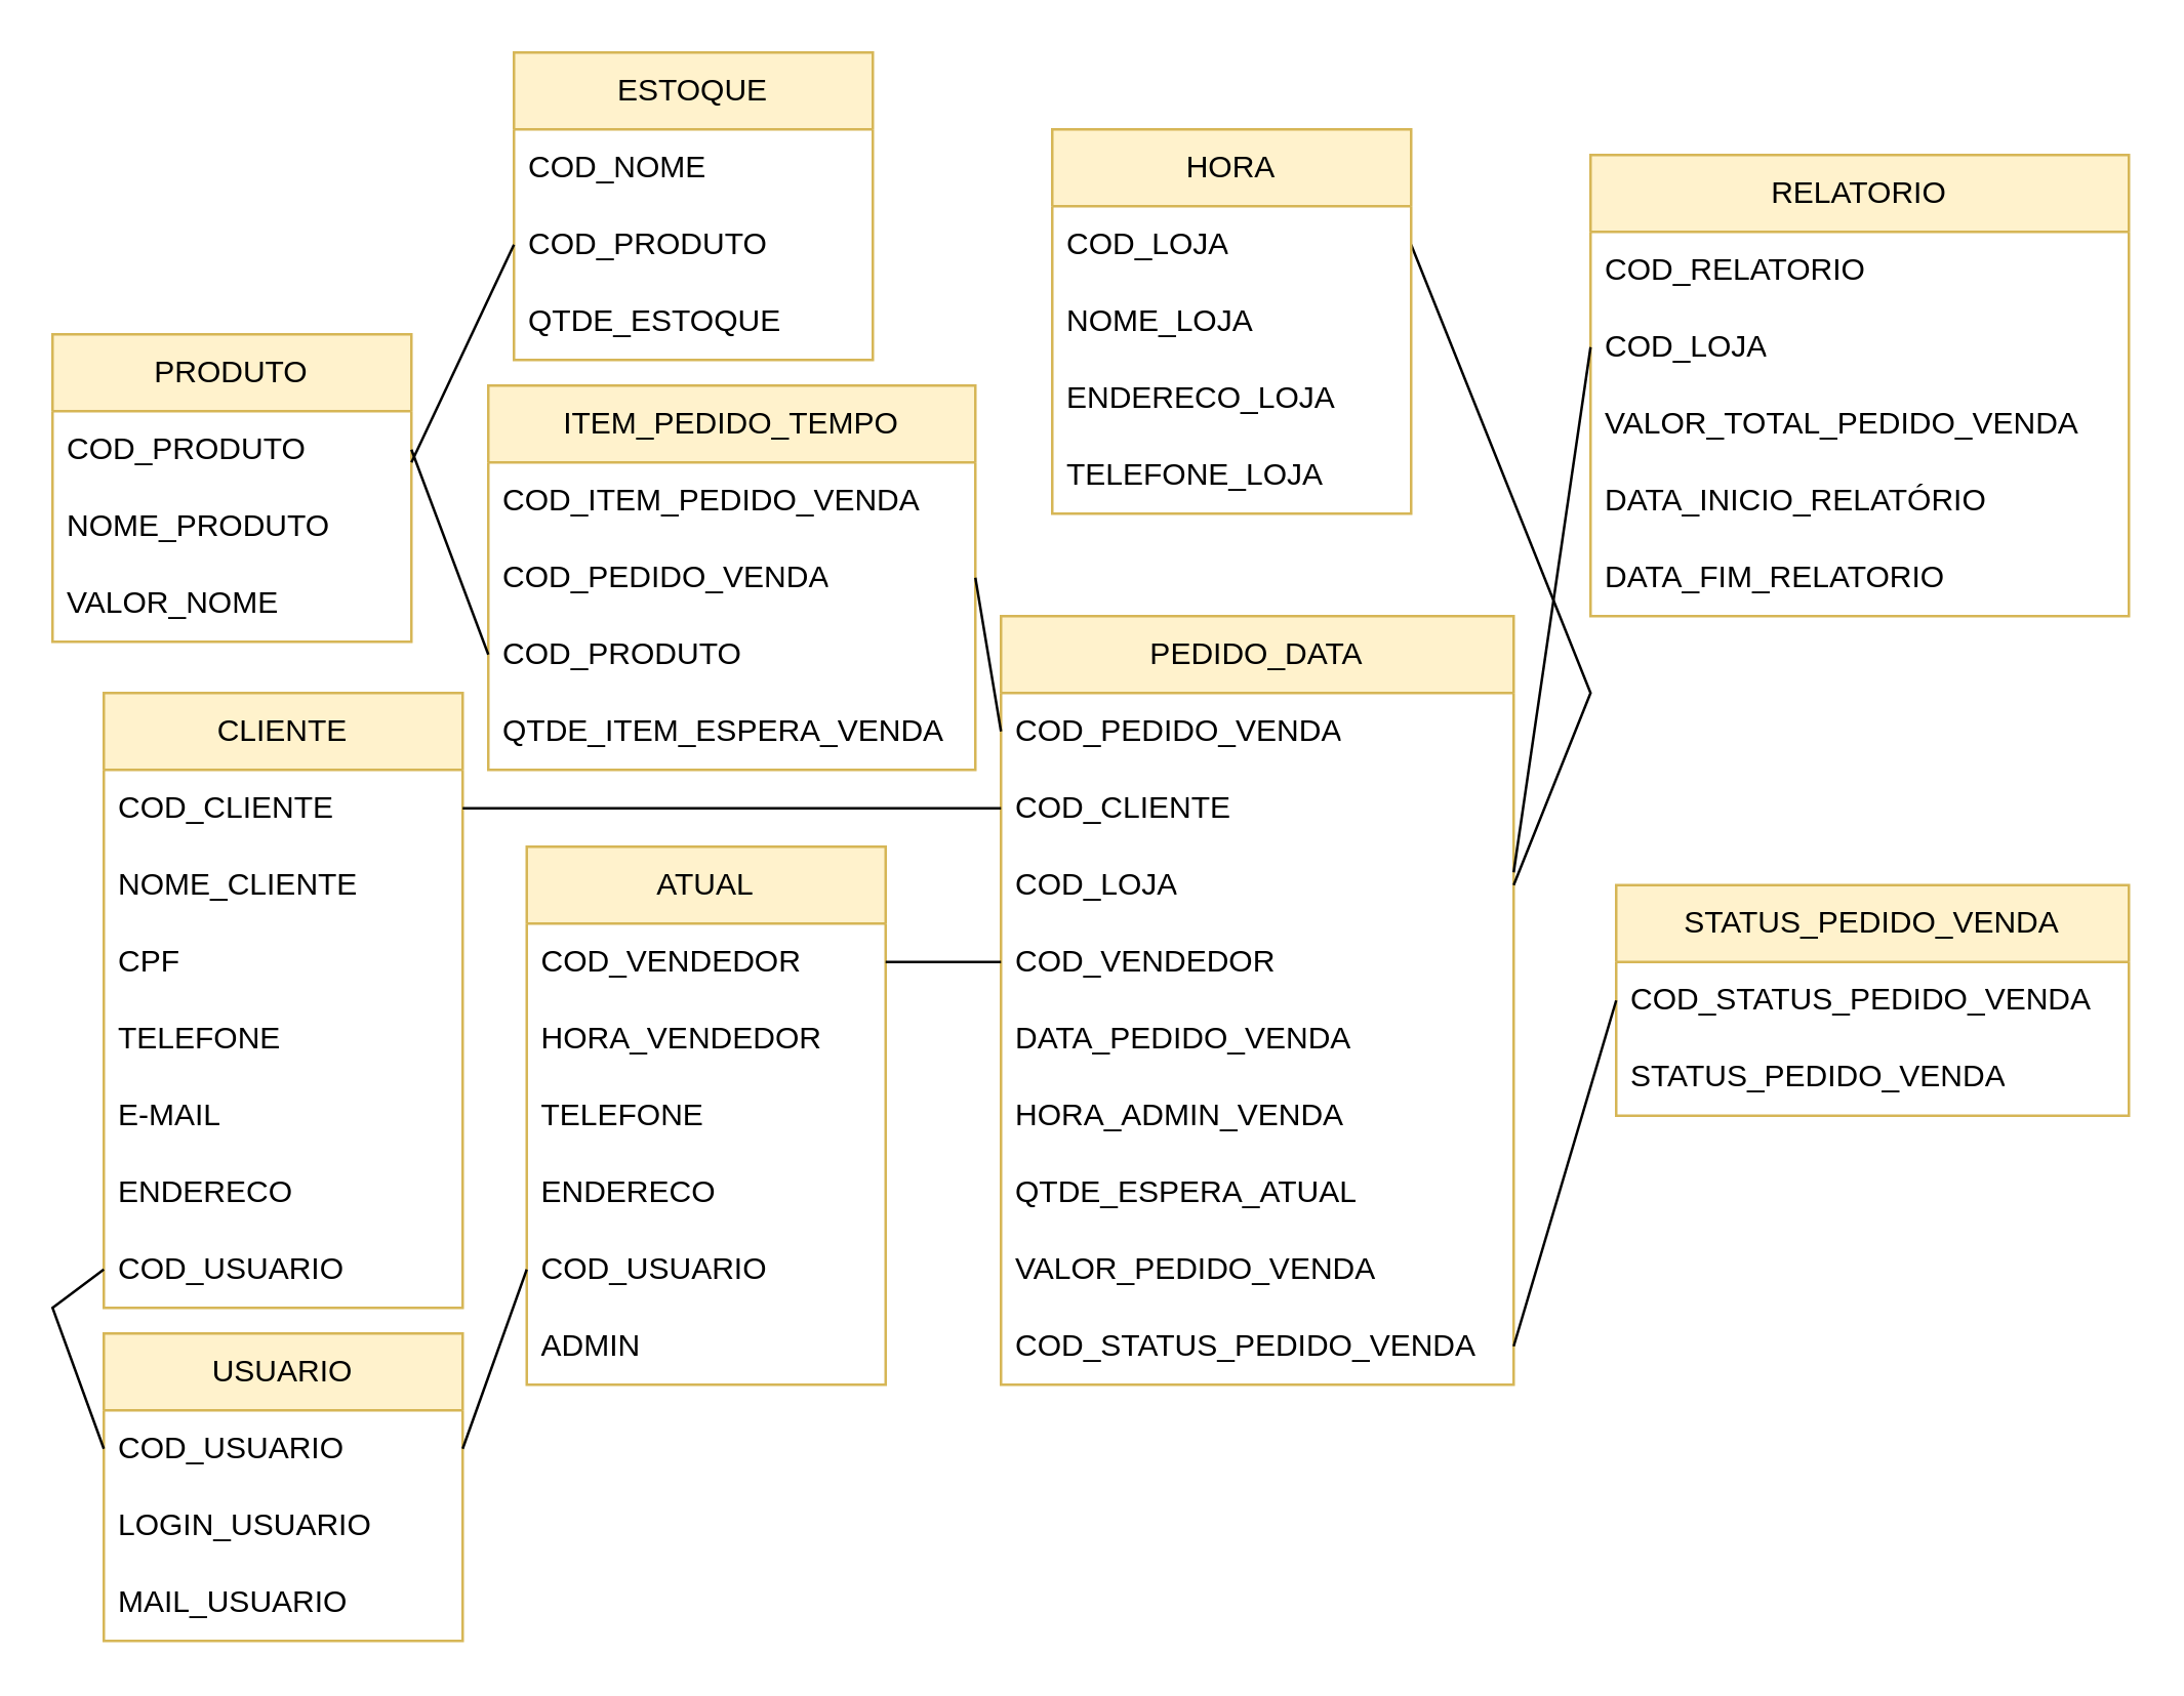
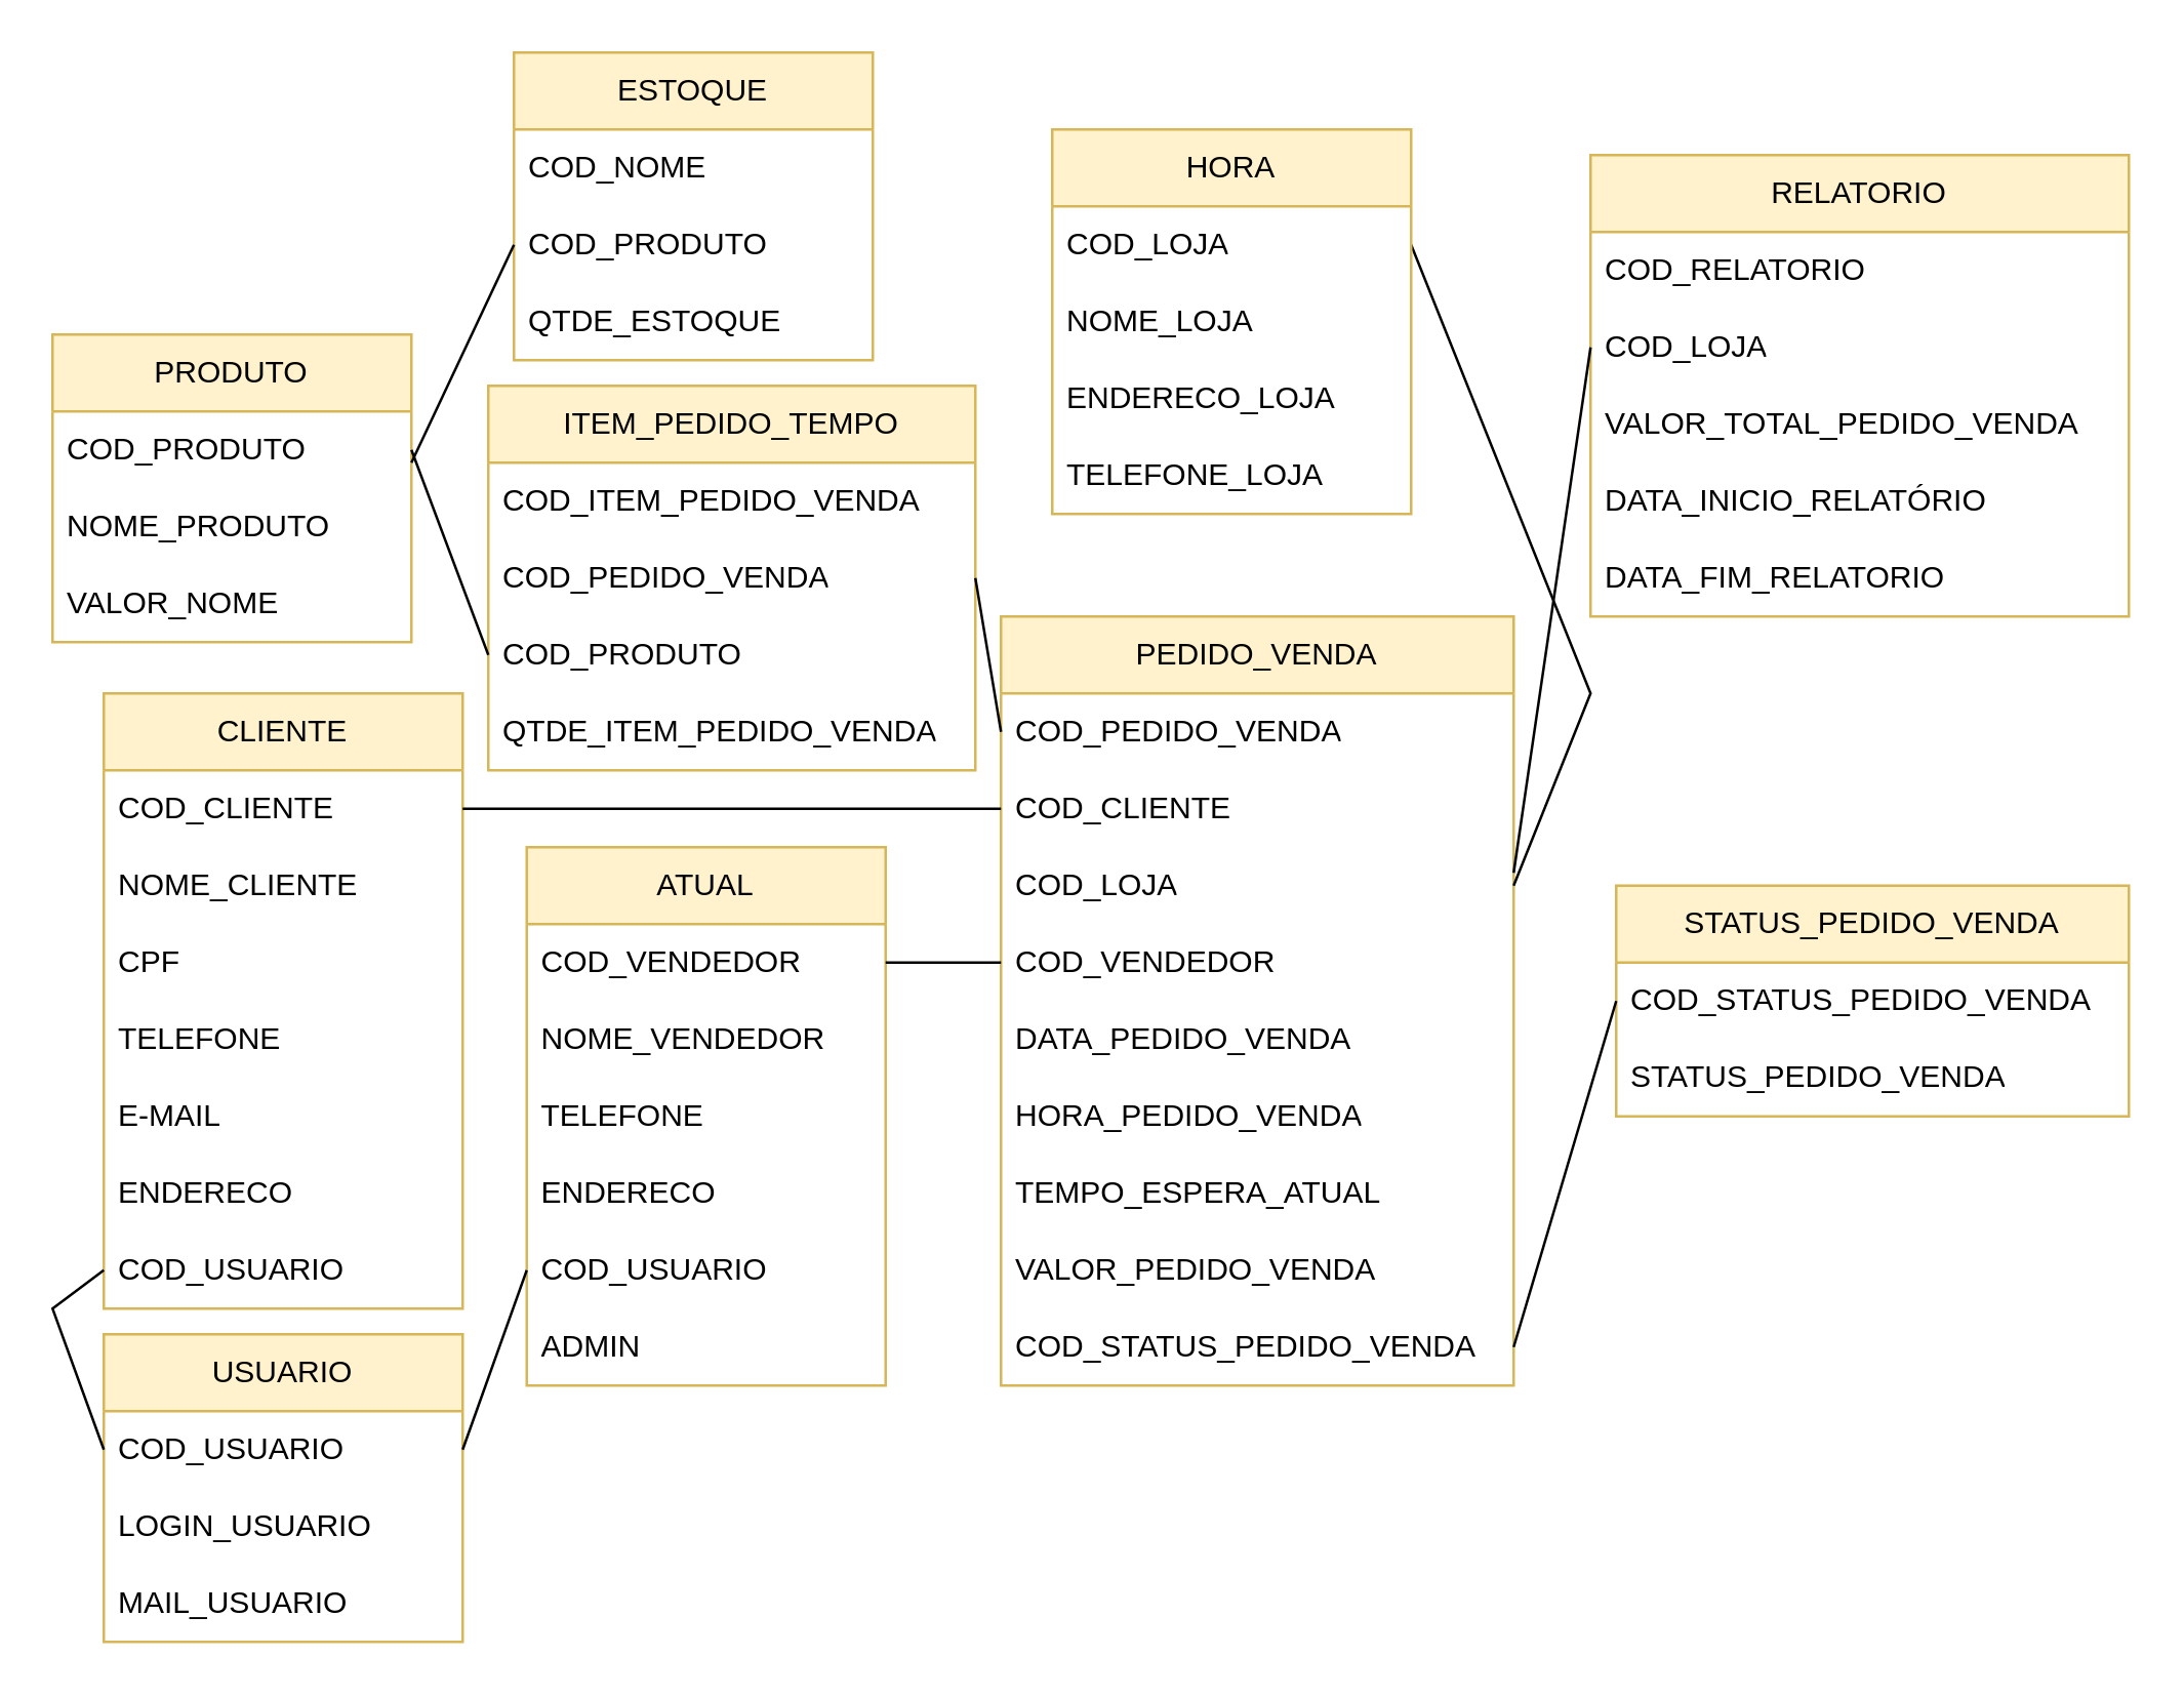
- <mxCell id="2" value="PEDIDO_DATA" style="swimlane;fontStyle=0;childLayout=stackLayout;horizontal=1;startSize=30;horizontalStack=0;resizeParent=1;resizeParentMax=0;resizeLast=0;collapsible=1;marginBottom=0;whiteSpace=wrap;html=1;fillColor=#fff2cc;strokeColor=#d6b656;" parent="1" vertex="1"><mxGeometry x="390" y="240" width="200" height="300" as="geometry" /></mxCell>
+ <mxCell id="2" value="PEDIDO_VENDA" style="swimlane;fontStyle=0;childLayout=stackLayout;horizontal=1;startSize=30;horizontalStack=0;resizeParent=1;resizeParentMax=0;resizeLast=0;collapsible=1;marginBottom=0;whiteSpace=wrap;html=1;fillColor=#fff2cc;strokeColor=#d6b656;" parent="1" vertex="1"><mxGeometry x="390" y="240" width="200" height="300" as="geometry" /></mxCell>
- <mxCell id="24" value="QTDE_ITEM_ESPERA_VENDA" style="text;strokeColor=none;fillColor=none;align=left;verticalAlign=middle;spacingLeft=4;spacingRight=4;overflow=hidden;points=[[0,0.5],[1,0.5]];portConstraint=eastwest;rotatable=0;whiteSpace=wrap;html=1;" parent="20" vertex="1"><mxGeometry y="120" width="190" height="30" as="geometry" /></mxCell>
+ <mxCell id="24" value="QTDE_ITEM_PEDIDO_VENDA" style="text;strokeColor=none;fillColor=none;align=left;verticalAlign=middle;spacingLeft=4;spacingRight=4;overflow=hidden;points=[[0,0.5],[1,0.5]];portConstraint=eastwest;rotatable=0;whiteSpace=wrap;html=1;" parent="20" vertex="1"><mxGeometry y="120" width="190" height="30" as="geometry" /></mxCell>
- <mxCell id="44" value="HORA_VENDEDOR" style="text;strokeColor=none;fillColor=none;align=left;verticalAlign=middle;spacingLeft=4;spacingRight=4;overflow=hidden;points=[[0,0.5],[1,0.5]];portConstraint=eastwest;rotatable=0;whiteSpace=wrap;html=1;" parent="42" vertex="1"><mxGeometry y="60" width="140" height="30" as="geometry" /></mxCell>
+ <mxCell id="44" value="NOME_VENDEDOR" style="text;strokeColor=none;fillColor=none;align=left;verticalAlign=middle;spacingLeft=4;spacingRight=4;overflow=hidden;points=[[0,0.5],[1,0.5]];portConstraint=eastwest;rotatable=0;whiteSpace=wrap;html=1;" parent="42" vertex="1"><mxGeometry y="60" width="140" height="30" as="geometry" /></mxCell>
- <mxCell id="8" value="HORA_ADMIN_VENDA" style="text;strokeColor=none;fillColor=none;align=left;verticalAlign=middle;spacingLeft=4;spacingRight=4;overflow=hidden;points=[[0,0.5],[1,0.5]];portConstraint=eastwest;rotatable=0;whiteSpace=wrap;html=1;" parent="2" vertex="1"><mxGeometry y="180" width="200" height="30" as="geometry" /></mxCell>
+ <mxCell id="8" value="HORA_PEDIDO_VENDA" style="text;strokeColor=none;fillColor=none;align=left;verticalAlign=middle;spacingLeft=4;spacingRight=4;overflow=hidden;points=[[0,0.5],[1,0.5]];portConstraint=eastwest;rotatable=0;whiteSpace=wrap;html=1;" parent="2" vertex="1"><mxGeometry y="180" width="200" height="30" as="geometry" /></mxCell>
- <mxCell id="9" value="QTDE_ESPERA_ATUAL" style="text;strokeColor=none;fillColor=none;align=left;verticalAlign=middle;spacingLeft=4;spacingRight=4;overflow=hidden;points=[[0,0.5],[1,0.5]];portConstraint=eastwest;rotatable=0;whiteSpace=wrap;html=1;" parent="2" vertex="1"><mxGeometry y="210" width="200" height="30" as="geometry" /></mxCell>
+ <mxCell id="9" value="TEMPO_ESPERA_ATUAL" style="text;strokeColor=none;fillColor=none;align=left;verticalAlign=middle;spacingLeft=4;spacingRight=4;overflow=hidden;points=[[0,0.5],[1,0.5]];portConstraint=eastwest;rotatable=0;whiteSpace=wrap;html=1;" parent="2" vertex="1"><mxGeometry y="210" width="200" height="30" as="geometry" /></mxCell>
